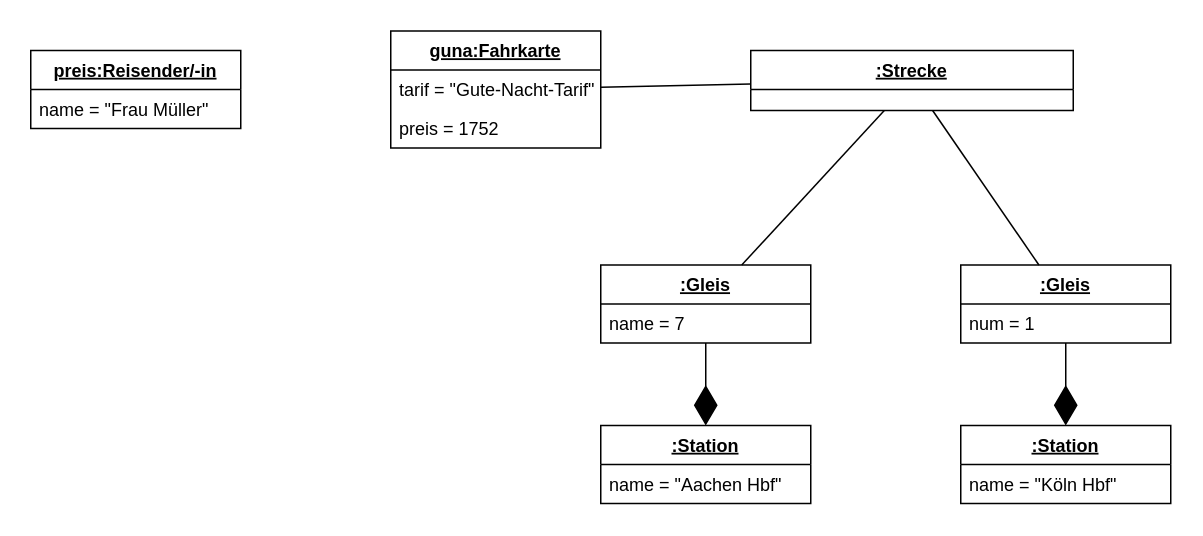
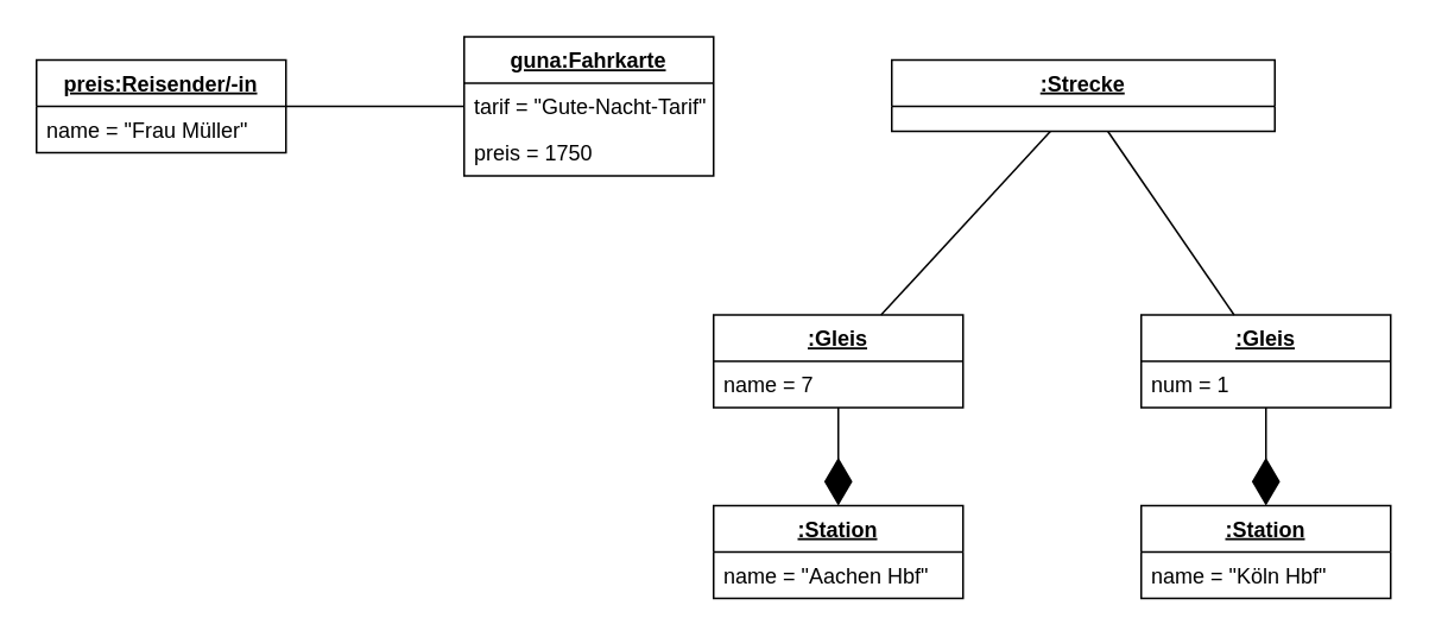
- <mxCell id="13" value="" style="endArrow=none;html=1;rounded=0;" edge="1" parent="1" source="7" target="2"><mxGeometry width="50" height="50" relative="1" as="geometry"><mxPoint x="410" y="280" as="sourcePoint" /><mxPoint x="460" y="230" as="targetPoint" /></mxGeometry></mxCell>
+ <mxCell id="12" value="" style="endArrow=none;html=1;rounded=0;" edge="1" parent="1" source="2" target="5"><mxGeometry y="-9" width="50" height="50" relative="1" as="geometry"><mxPoint x="530" y="270" as="sourcePoint" /><mxPoint x="580" y="220" as="targetPoint" /><mxPoint as="offset" /></mxGeometry></mxCell>
- <mxCell id="4" value="preis = 1752" style="text;strokeColor=none;fillColor=none;align=left;verticalAlign=top;spacingLeft=4;spacingRight=4;overflow=hidden;rotatable=0;points=[[0,0.5],[1,0.5]];portConstraint=eastwest;" vertex="1" parent="2"><mxGeometry y="52" width="140" height="26" as="geometry" /></mxCell>
+ <mxCell id="4" value="preis = 1750" style="text;strokeColor=none;fillColor=none;align=left;verticalAlign=top;spacingLeft=4;spacingRight=4;overflow=hidden;rotatable=0;points=[[0,0.5],[1,0.5]];portConstraint=eastwest;" vertex="1" parent="2"><mxGeometry y="52" width="140" height="26" as="geometry" /></mxCell>
